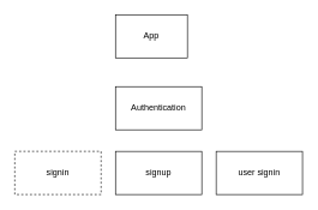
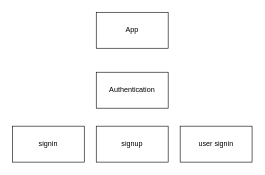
- <mxCell id="3" value="App" style="rounded=0;whiteSpace=wrap;html=1;" vertex="1" parent="1"><mxGeometry x="160" y="20" width="100" height="60" as="geometry" /></mxCell>
+ <mxCell id="3" value="App" style="rounded=0;whiteSpace=wrap;html=1;" vertex="1" parent="1"><mxGeometry x="160" y="20" width="120" height="60" as="geometry" /></mxCell>
- <mxCell id="4" value="signin" style="rounded=0;whiteSpace=wrap;html=1;dashed=1;" vertex="1" parent="1"><mxGeometry x="20" y="210" width="120" height="60" as="geometry" /></mxCell>
+ <mxCell id="4" value="signin" style="rounded=0;whiteSpace=wrap;html=1;" vertex="1" parent="1"><mxGeometry x="20" y="210" width="120" height="60" as="geometry" /></mxCell>
